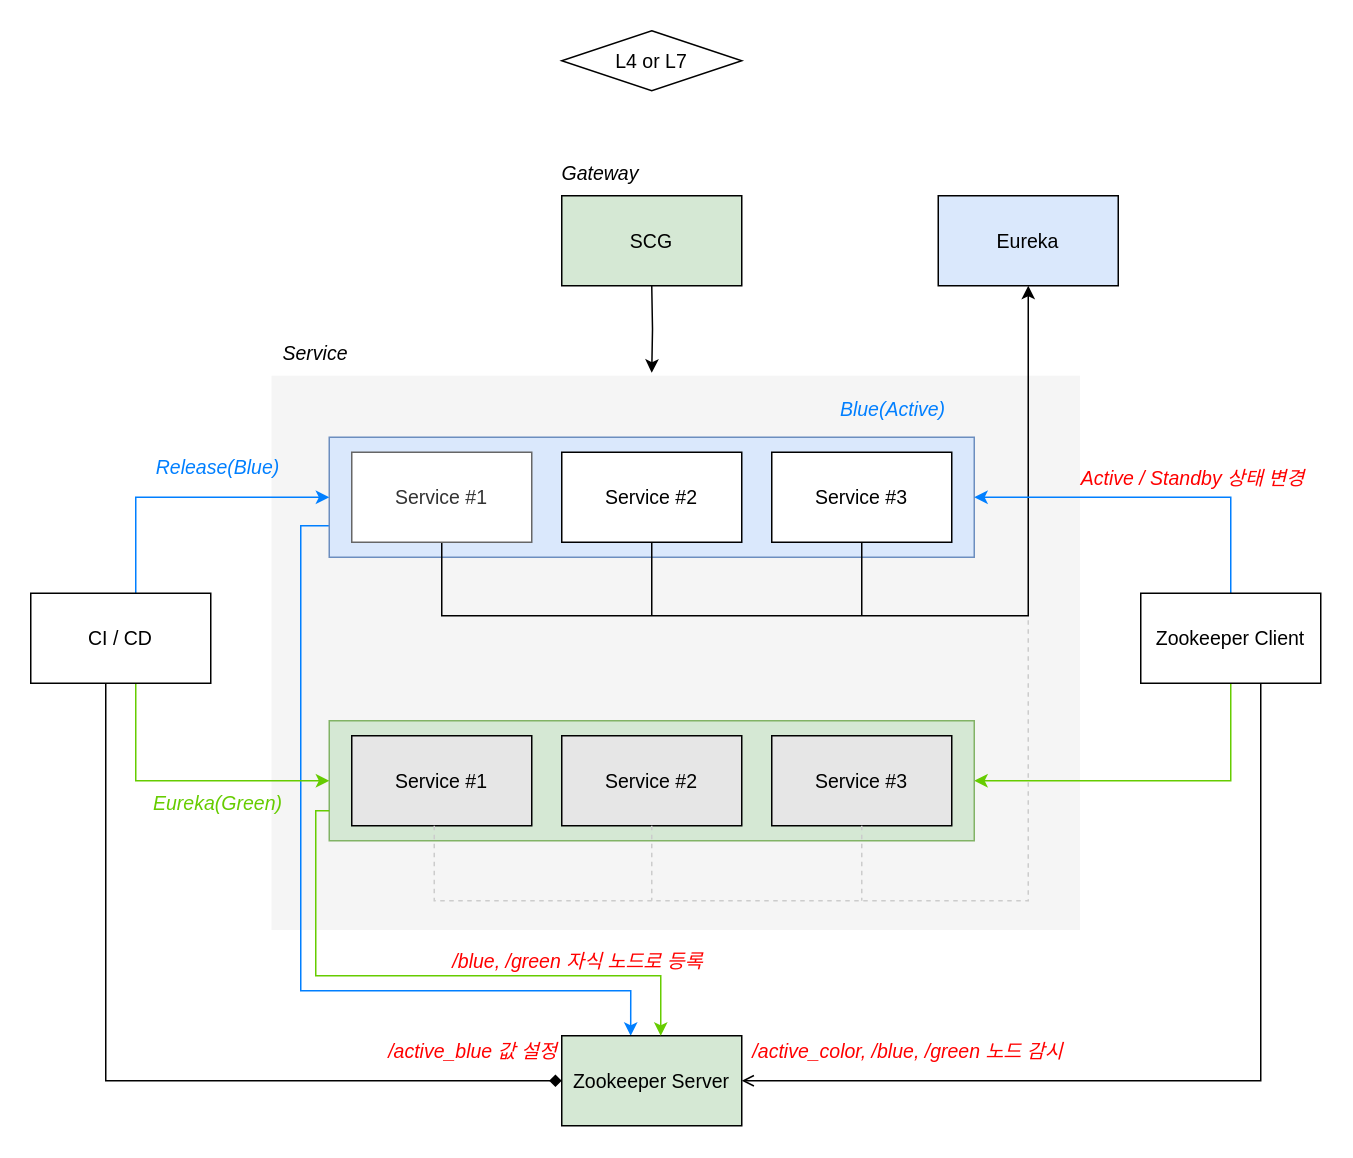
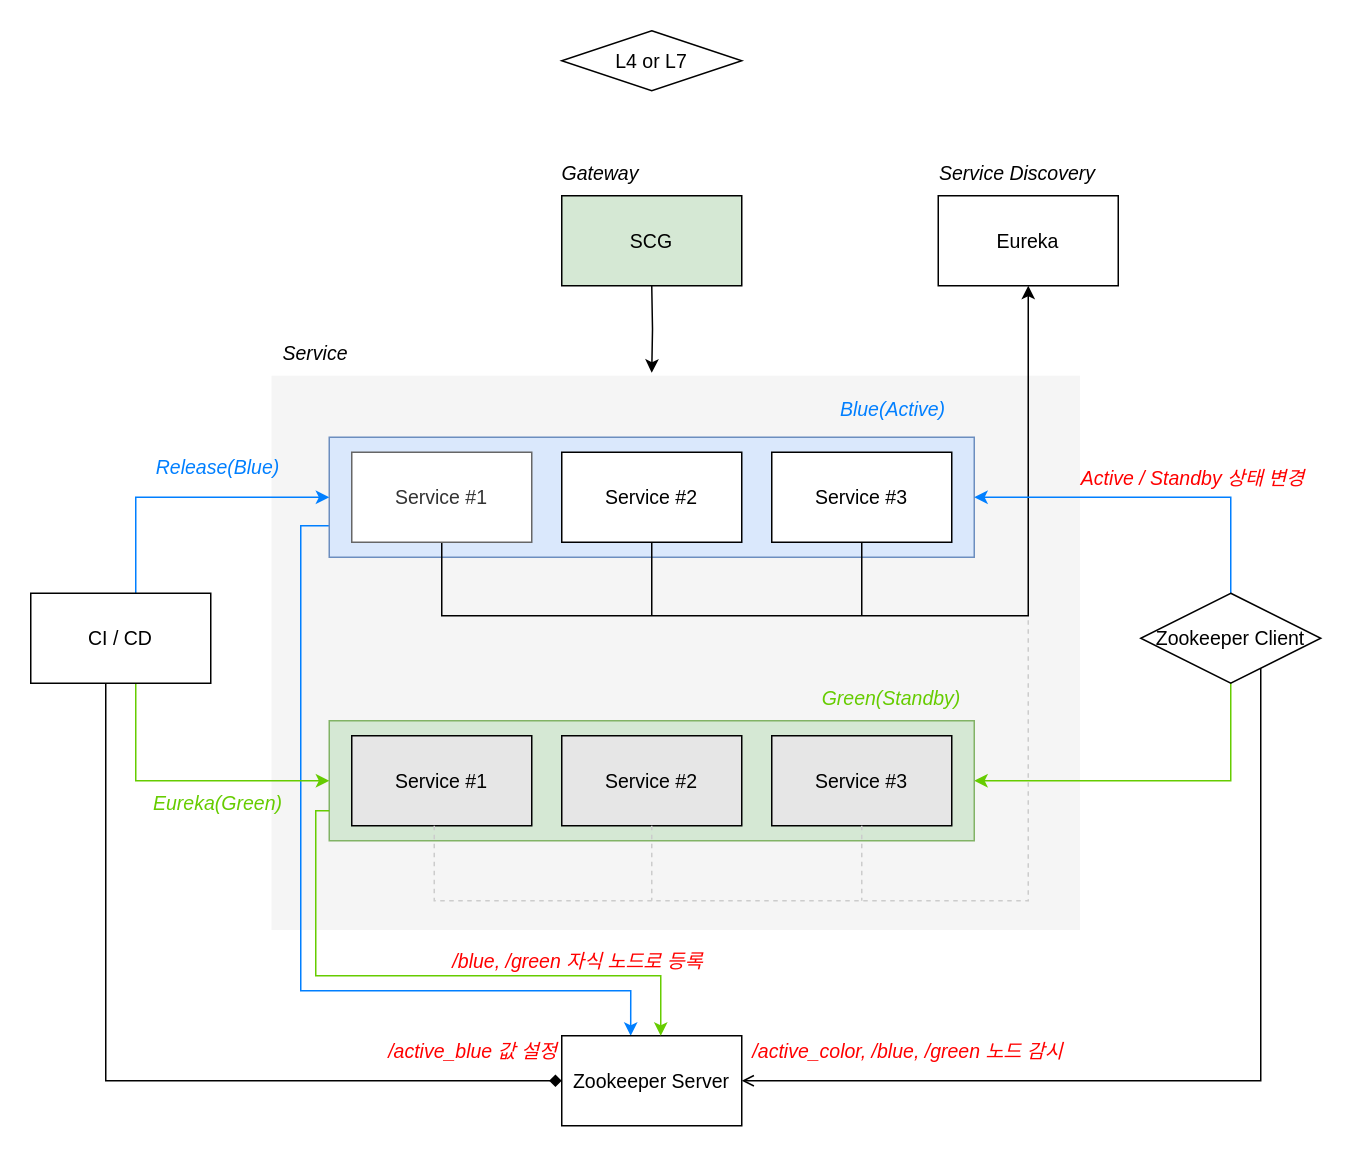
+ <mxCell id="34" value="Service Discovery" style="text;html=1;strokeColor=none;fillColor=none;align=center;verticalAlign=middle;whiteSpace=wrap;rounded=0;fontStyle=2;fontSize=13;" parent="1" vertex="1"><mxGeometry x="620" y="100" width="116" height="30" as="geometry" /></mxCell>
- <mxCell id="33" value="Eureka" style="rounded=0;whiteSpace=wrap;html=1;fontStyle=0;fontSize=13;fillColor=#dae8fc;" parent="1" vertex="1"><mxGeometry x="625" y="130" width="120" height="60" as="geometry" /></mxCell>
+ <mxCell id="33" value="Eureka" style="rounded=0;whiteSpace=wrap;html=1;fontStyle=0;fontSize=13;" parent="1" vertex="1"><mxGeometry x="625" y="130" width="120" height="60" as="geometry" /></mxCell>
- <mxCell id="19" value="Zookeeper Client" style="rounded=0;whiteSpace=wrap;html=1;fontColor=#000000;fontStyle=0;fontSize=13;" parent="1" vertex="1"><mxGeometry x="760" y="395" width="120" height="60" as="geometry" /></mxCell>
+ <mxCell id="19" value="Zookeeper Client" style="rhombus;whiteSpace=wrap;html=1;fontColor=#000000;fontStyle=0;fontSize=13;" parent="1" vertex="1"><mxGeometry x="760" y="395" width="120" height="60" as="geometry" /></mxCell>
+ <mxCell id="3" value="Green(Standby)" style="text;html=1;strokeColor=none;fillColor=none;align=center;verticalAlign=middle;whiteSpace=wrap;rounded=0;fontStyle=2;fontColor=#66CC00;fontSize=13;" parent="1" vertex="1"><mxGeometry x="539" y="450" width="110" height="30" as="geometry" /></mxCell>
- <mxCell id="41" value="Zookeeper Server" style="rounded=0;whiteSpace=wrap;html=1;fontStyle=0;fontSize=13;fillColor=#d5e8d4;" parent="1" vertex="1"><mxGeometry x="374" y="690" width="120" height="60" as="geometry" /></mxCell>
+ <mxCell id="41" value="Zookeeper Server" style="rounded=0;whiteSpace=wrap;html=1;fontStyle=0;fontSize=13;" parent="1" vertex="1"><mxGeometry x="374" y="690" width="120" height="60" as="geometry" /></mxCell>
